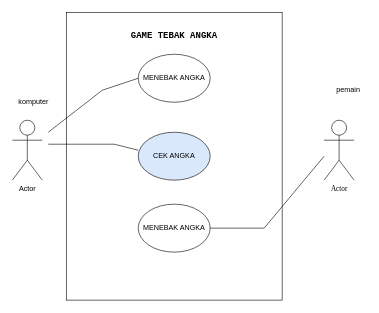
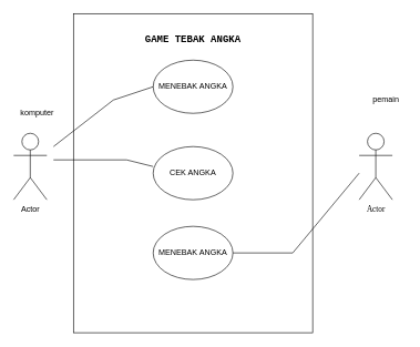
- <mxCell id="5" value="CEK ANGKA" style="ellipse;whiteSpace=wrap;html=1;fillColor=#dae8fc;" vertex="1" parent="1"><mxGeometry x="230" y="220" width="120" height="80" as="geometry" /></mxCell>
+ <mxCell id="5" value="CEK ANGKA" style="ellipse;whiteSpace=wrap;html=1;" vertex="1" parent="1"><mxGeometry x="230" y="220" width="120" height="80" as="geometry" /></mxCell>
